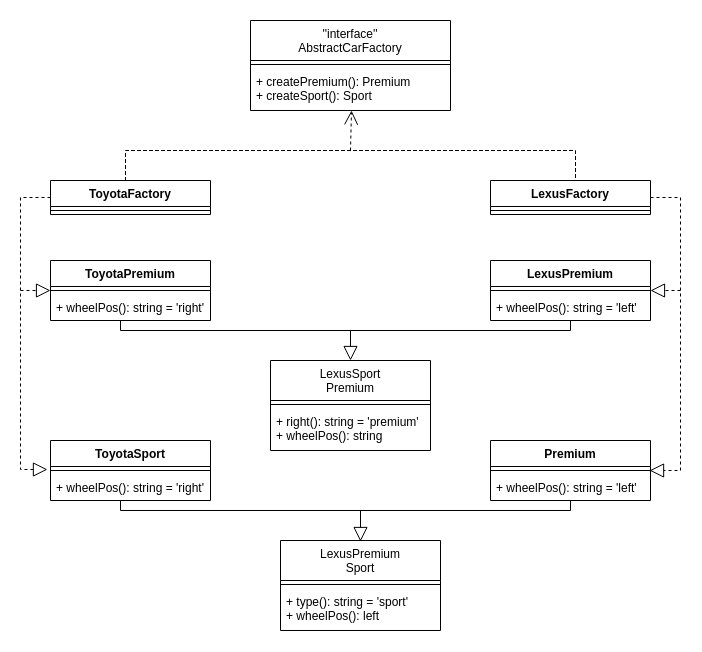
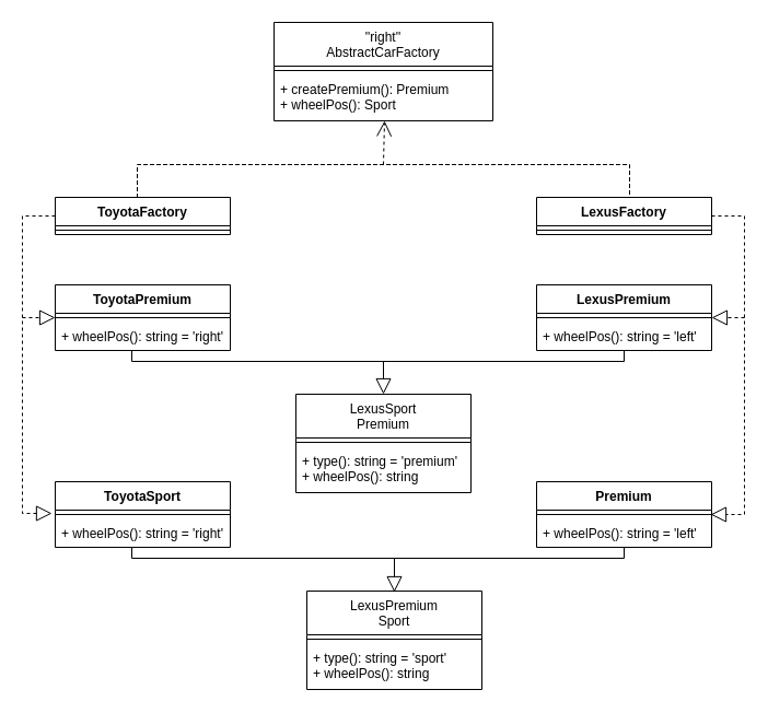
- <mxCell id="2" value="''interface''&#10;AbstractCarFactory" style="swimlane;fontStyle=0;align=center;verticalAlign=top;childLayout=stackLayout;horizontal=1;startSize=40;horizontalStack=0;resizeParent=1;resizeParentMax=0;resizeLast=0;collapsible=1;marginBottom=0;" vertex="1" parent="1"><mxGeometry x="250" width="200" height="90" as="geometry" y="20" /></mxCell>
+ <mxCell id="2" value="''right''&#10;AbstractCarFactory" style="swimlane;fontStyle=0;align=center;verticalAlign=top;childLayout=stackLayout;horizontal=1;startSize=40;horizontalStack=0;resizeParent=1;resizeParentMax=0;resizeLast=0;collapsible=1;marginBottom=0;" vertex="1" parent="1"><mxGeometry x="250" width="200" height="90" as="geometry" y="20" /></mxCell>
- <mxCell id="4" value="+ createPremium(): Premium&#10;+ createSport(): Sport" style="text;strokeColor=none;fillColor=none;align=left;verticalAlign=top;spacingLeft=4;spacingRight=4;overflow=hidden;rotatable=0;points=[[0,0.5],[1,0.5]];portConstraint=eastwest;" vertex="1" parent="2"><mxGeometry y="48" width="200" height="42" as="geometry" /></mxCell>
+ <mxCell id="4" value="+ createPremium(): Premium&#10;+ wheelPos(): Sport" style="text;strokeColor=none;fillColor=none;align=left;verticalAlign=top;spacingLeft=4;spacingRight=4;overflow=hidden;rotatable=0;points=[[0,0.5],[1,0.5]];portConstraint=eastwest;" vertex="1" parent="2"><mxGeometry y="48" width="200" height="42" as="geometry" /></mxCell>
- <mxCell id="25" value="+ right(): string = 'premium'&#10;+ wheelPos(): string" style="text;strokeColor=none;fillColor=none;align=left;verticalAlign=top;spacingLeft=4;spacingRight=4;overflow=hidden;rotatable=0;points=[[0,0.5],[1,0.5]];portConstraint=eastwest;" vertex="1" parent="23"><mxGeometry y="48" width="160" height="42" as="geometry" /></mxCell>
+ <mxCell id="25" value="+ type(): string = 'premium'&#10;+ wheelPos(): string" style="text;strokeColor=none;fillColor=none;align=left;verticalAlign=top;spacingLeft=4;spacingRight=4;overflow=hidden;rotatable=0;points=[[0,0.5],[1,0.5]];portConstraint=eastwest;" vertex="1" parent="23"><mxGeometry y="48" width="160" height="42" as="geometry" /></mxCell>
- <mxCell id="28" value="+ type(): string = 'sport'&#10;+ wheelPos(): left" style="text;strokeColor=none;fillColor=none;align=left;verticalAlign=top;spacingLeft=4;spacingRight=4;overflow=hidden;rotatable=0;points=[[0,0.5],[1,0.5]];portConstraint=eastwest;" vertex="1" parent="26"><mxGeometry y="48" width="160" height="42" as="geometry" /></mxCell>
+ <mxCell id="28" value="+ type(): string = 'sport'&#10;+ wheelPos(): string" style="text;strokeColor=none;fillColor=none;align=left;verticalAlign=top;spacingLeft=4;spacingRight=4;overflow=hidden;rotatable=0;points=[[0,0.5],[1,0.5]];portConstraint=eastwest;" vertex="1" parent="26"><mxGeometry y="48" width="160" height="42" as="geometry" /></mxCell>
